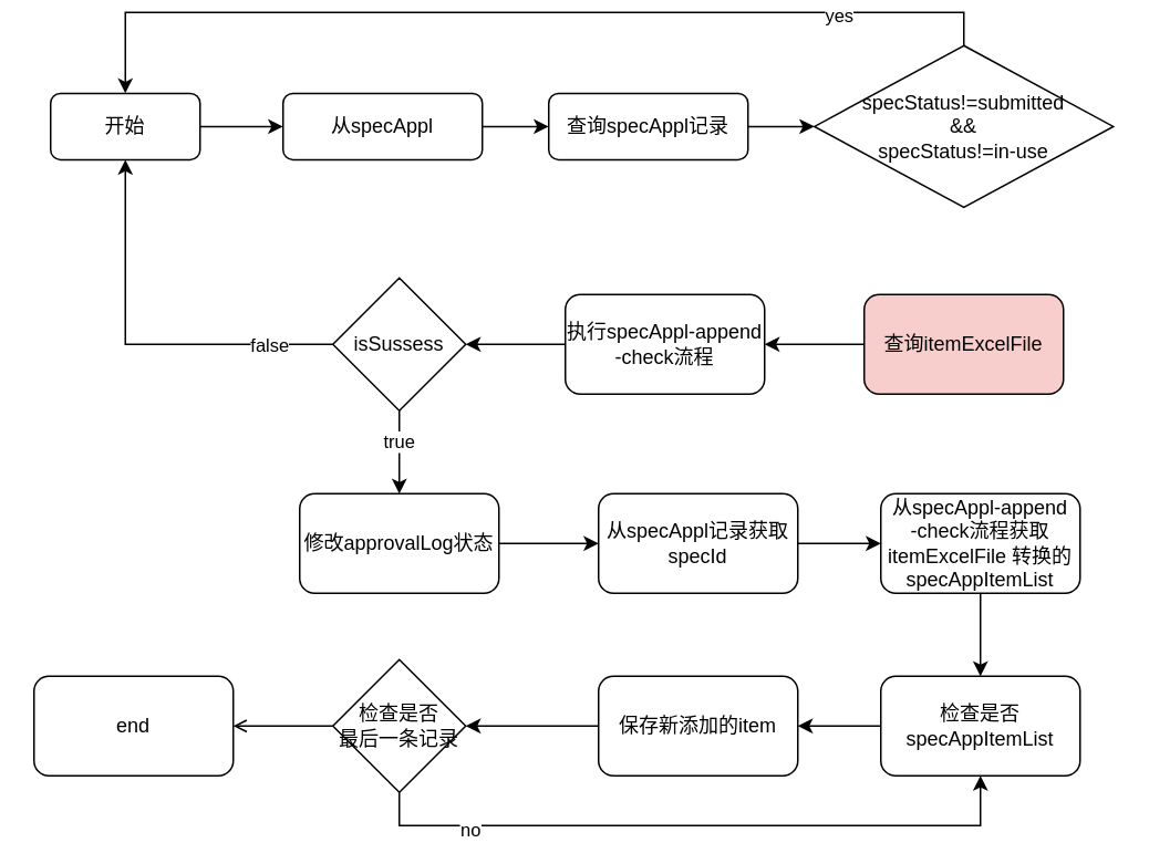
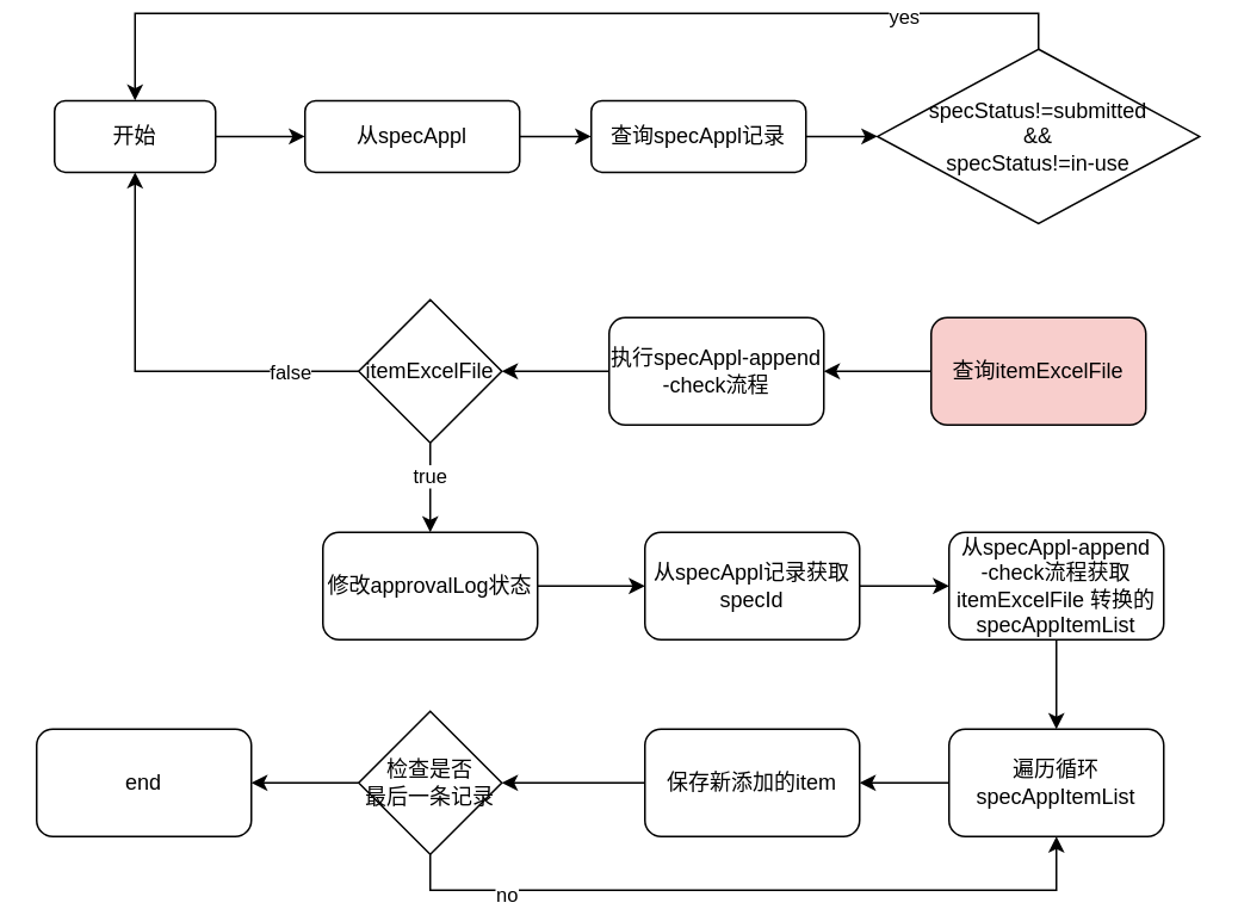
- <mxCell id="17" value="isSussess" style="rhombus;whiteSpace=wrap;html=1;" vertex="1" parent="1"><mxGeometry x="200" y="160" width="80" height="80" as="geometry" /></mxCell>
+ <mxCell id="17" value="itemExcelFile" style="rhombus;whiteSpace=wrap;html=1;" vertex="1" parent="1"><mxGeometry x="200" y="160" width="80" height="80" as="geometry" /></mxCell>
- <mxCell id="32" value="" style="edgeStyle=orthogonalEdgeStyle;rounded=0;orthogonalLoop=1;jettySize=auto;html=1;endArrow=open;" edge="1" parent="1" source="33" target="34"><mxGeometry relative="1" as="geometry" /></mxCell>
+ <mxCell id="32" value="" style="edgeStyle=orthogonalEdgeStyle;rounded=0;orthogonalLoop=1;jettySize=auto;html=1;" edge="1" parent="1" source="33" target="34"><mxGeometry relative="1" as="geometry" /></mxCell>
- <mxCell id="27" value="&lt;div&gt;检查是否&lt;/div&gt;&lt;div&gt;specAppItemList&lt;/div&gt;" style="rounded=1;whiteSpace=wrap;html=1;" vertex="1" parent="1"><mxGeometry x="530" y="400" width="120" height="60" as="geometry" /></mxCell>
+ <mxCell id="27" value="&lt;div&gt;遍历循环&lt;/div&gt;&lt;div&gt;specAppItemList&lt;/div&gt;" style="rounded=1;whiteSpace=wrap;html=1;" vertex="1" parent="1"><mxGeometry x="530" y="400" width="120" height="60" as="geometry" /></mxCell>
